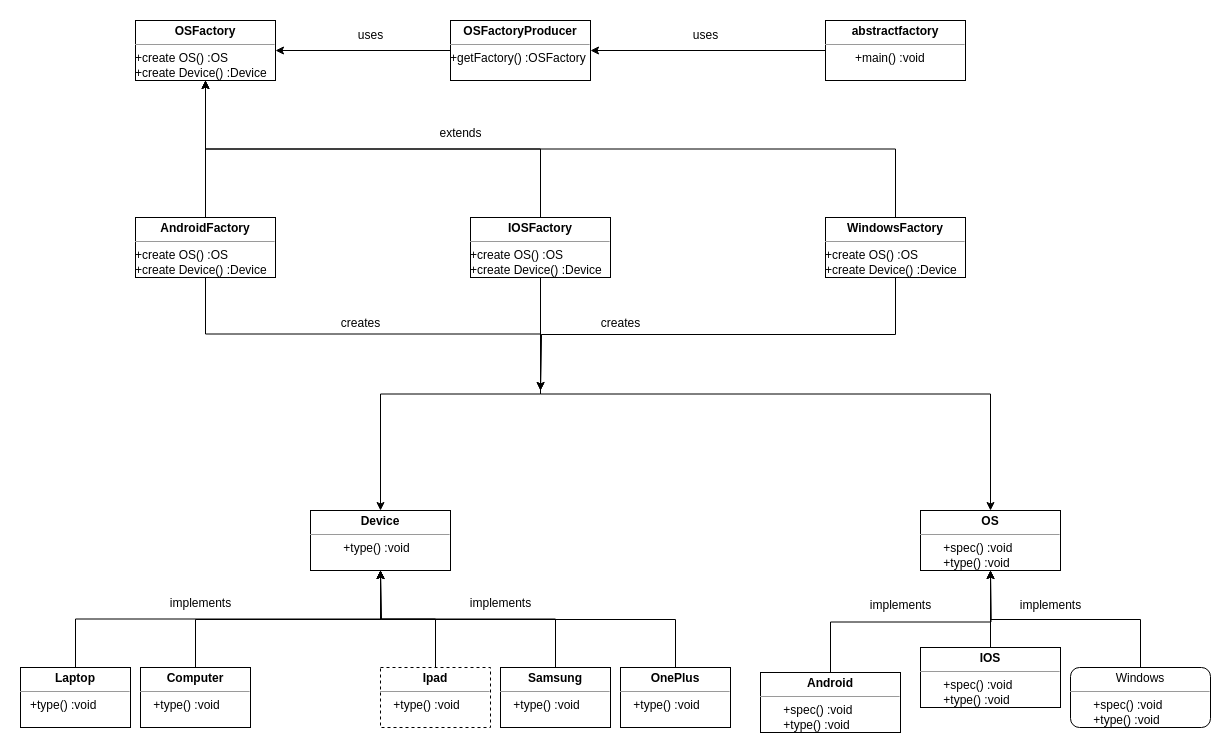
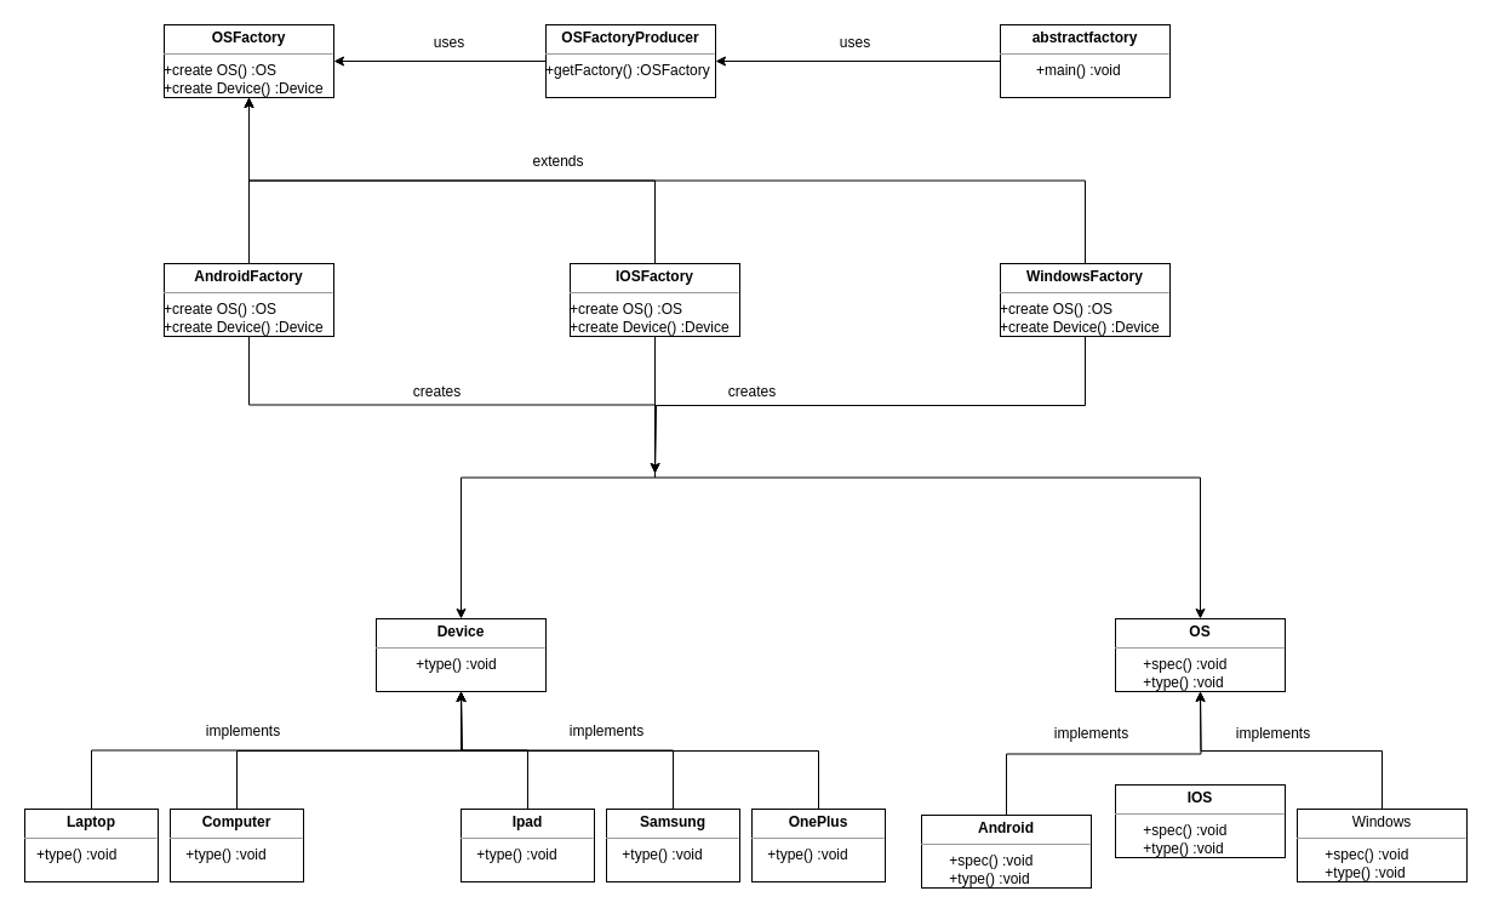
- <mxCell id="34" style="edgeStyle=orthogonalEdgeStyle;rounded=0;orthogonalLoop=1;jettySize=auto;html=1;exitX=0.5;exitY=0;exitDx=0;exitDy=0;entryX=0.5;entryY=1;entryDx=0;entryDy=0;" edge="1" parent="1" source="35" target="13"><mxGeometry relative="1" as="geometry" /></mxCell>
- <mxCell id="27" value="&lt;p style=&quot;margin:0px;margin-top:4px;text-align:center;&quot;&gt;&lt;b&gt;Ipad&lt;/b&gt;&lt;/p&gt;&lt;hr size=&quot;1&quot;&gt;&lt;div style=&quot;height:2px;&quot;&gt;&amp;nbsp; &amp;nbsp; +type() :void&lt;br&gt;&lt;/div&gt;" style="verticalAlign=top;align=left;overflow=fill;fontSize=12;fontFamily=Helvetica;html=1;whiteSpace=wrap;dashed=1;" vertex="1" parent="1"><mxGeometry x="380" y="667" width="110" height="60" as="geometry" /></mxCell>
+ <mxCell id="27" value="&lt;p style=&quot;margin:0px;margin-top:4px;text-align:center;&quot;&gt;&lt;b&gt;Ipad&lt;/b&gt;&lt;/p&gt;&lt;hr size=&quot;1&quot;&gt;&lt;div style=&quot;height:2px;&quot;&gt;&amp;nbsp; &amp;nbsp; +type() :void&lt;br&gt;&lt;/div&gt;" style="verticalAlign=top;align=left;overflow=fill;fontSize=12;fontFamily=Helvetica;html=1;whiteSpace=wrap;" vertex="1" parent="1"><mxGeometry x="380" y="667" width="110" height="60" as="geometry" /></mxCell>
- <mxCell id="33" value="&lt;p style=&quot;margin:0px;margin-top:4px;text-align:center;&quot;&gt;Windows&lt;/p&gt;&lt;hr size=&quot;1&quot;&gt;&lt;div style=&quot;height:2px;&quot;&gt;&amp;nbsp; &amp;nbsp; &amp;nbsp; &amp;nbsp;+spec() :void&lt;br style=&quot;border-color: var(--border-color);&quot;&gt;&amp;nbsp; &amp;nbsp; &amp;nbsp; &amp;nbsp;+type() :void&lt;br&gt;&lt;/div&gt;" style="verticalAlign=top;align=left;overflow=fill;fontSize=12;fontFamily=Helvetica;html=1;whiteSpace=wrap;rounded=1;" vertex="1" parent="1"><mxGeometry x="1070" y="667" width="140" height="60" as="geometry" /></mxCell>
+ <mxCell id="33" value="&lt;p style=&quot;margin:0px;margin-top:4px;text-align:center;&quot;&gt;Windows&lt;/p&gt;&lt;hr size=&quot;1&quot;&gt;&lt;div style=&quot;height:2px;&quot;&gt;&amp;nbsp; &amp;nbsp; &amp;nbsp; &amp;nbsp;+spec() :void&lt;br style=&quot;border-color: var(--border-color);&quot;&gt;&amp;nbsp; &amp;nbsp; &amp;nbsp; &amp;nbsp;+type() :void&lt;br&gt;&lt;/div&gt;" style="verticalAlign=top;align=left;overflow=fill;fontSize=12;fontFamily=Helvetica;html=1;whiteSpace=wrap;" vertex="1" parent="1"><mxGeometry x="1070" y="667" width="140" height="60" as="geometry" /></mxCell>
